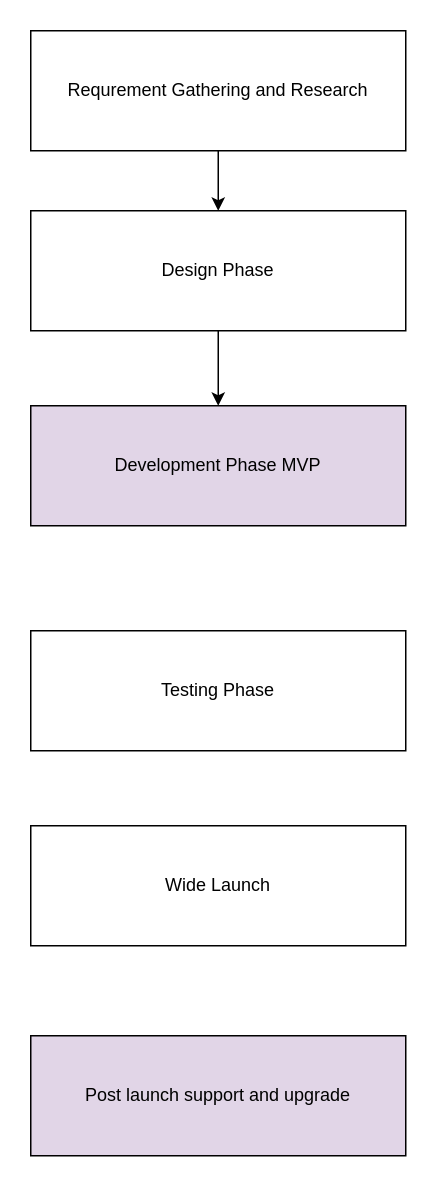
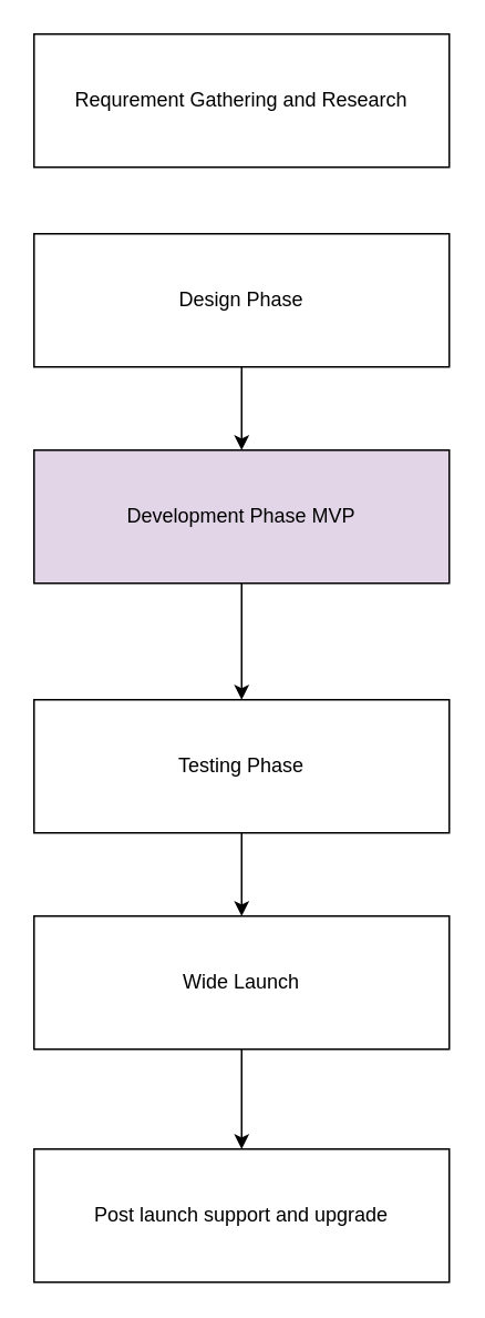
- <mxCell id="2" style="edgeStyle=orthogonalEdgeStyle;rounded=0;orthogonalLoop=1;jettySize=auto;html=1;" edge="1" parent="1" source="3" target="5"><mxGeometry relative="1" as="geometry" /></mxCell>
+ <mxCell id="6" style="edgeStyle=orthogonalEdgeStyle;rounded=0;orthogonalLoop=1;jettySize=auto;html=1;" edge="1" parent="1" source="7" target="9"><mxGeometry relative="1" as="geometry" /></mxCell>
+ <mxCell id="8" style="edgeStyle=orthogonalEdgeStyle;rounded=0;orthogonalLoop=1;jettySize=auto;html=1;entryX=0.5;entryY=0;entryDx=0;entryDy=0;" edge="1" parent="1" source="9" target="11"><mxGeometry relative="1" as="geometry" /></mxCell>
+ <mxCell id="10" style="edgeStyle=orthogonalEdgeStyle;rounded=0;orthogonalLoop=1;jettySize=auto;html=1;entryX=0.5;entryY=0;entryDx=0;entryDy=0;" edge="1" parent="1" source="11" target="12"><mxGeometry relative="1" as="geometry" /></mxCell>
- <mxCell id="12" value="Post launch support and upgrade" style="rounded=0;whiteSpace=wrap;html=1;fillColor=#e1d5e7;" vertex="1" parent="1"><mxGeometry x="20" y="690" width="250" height="80" as="geometry" /></mxCell>
+ <mxCell id="12" value="Post launch support and upgrade" style="rounded=0;whiteSpace=wrap;html=1;" vertex="1" parent="1"><mxGeometry x="20" y="690" width="250" height="80" as="geometry" /></mxCell>
